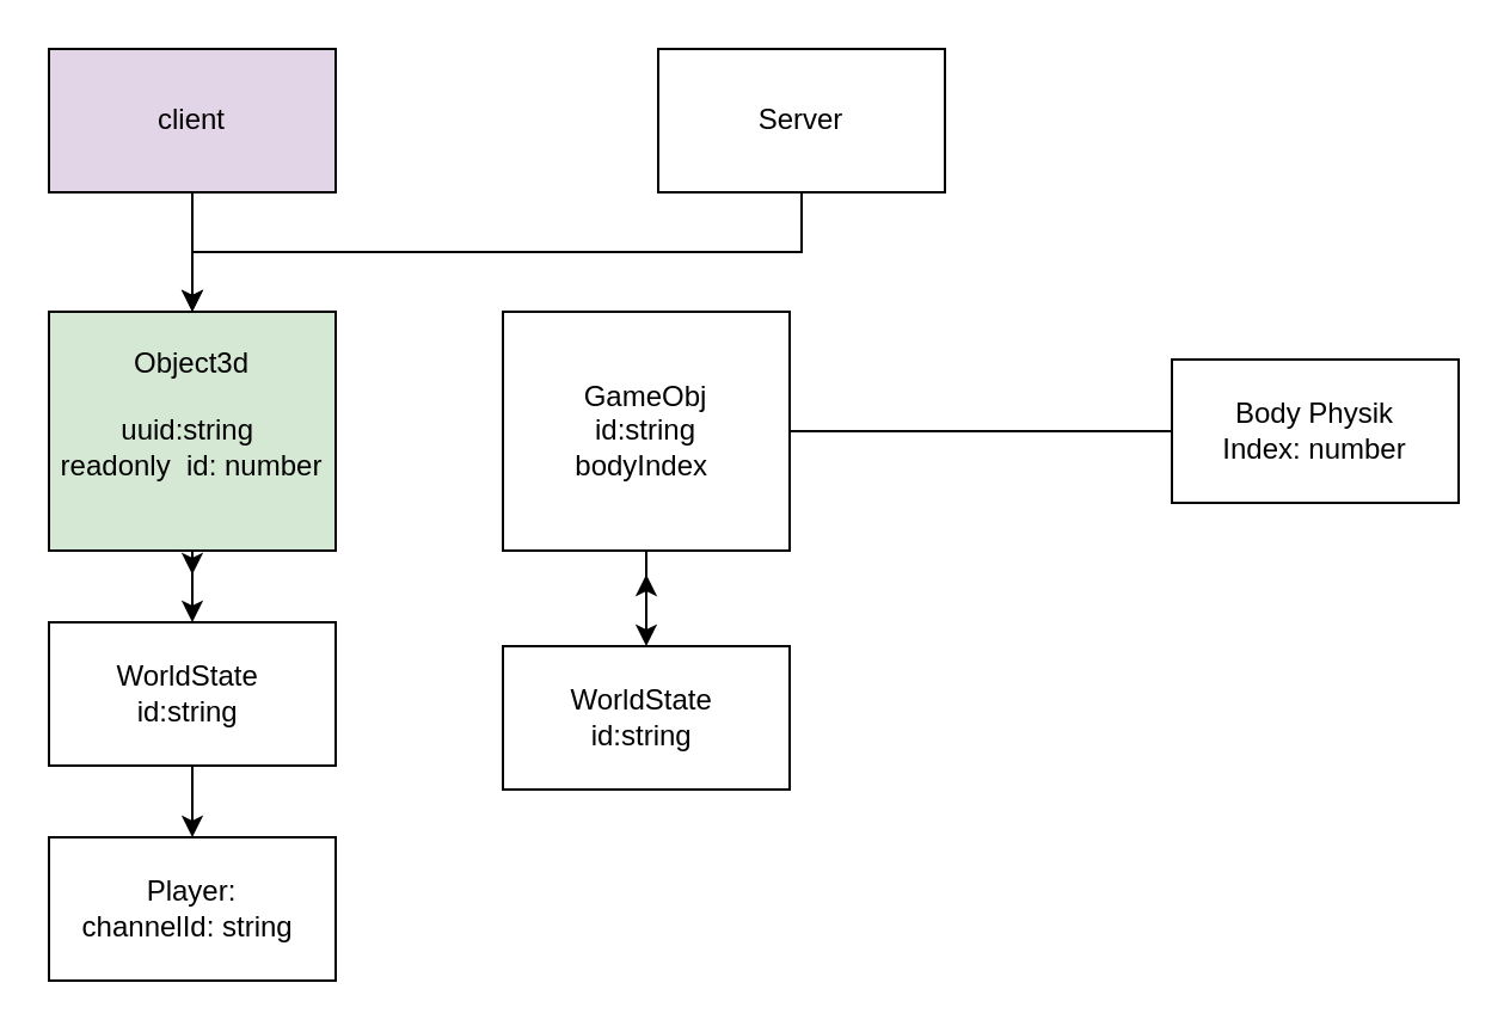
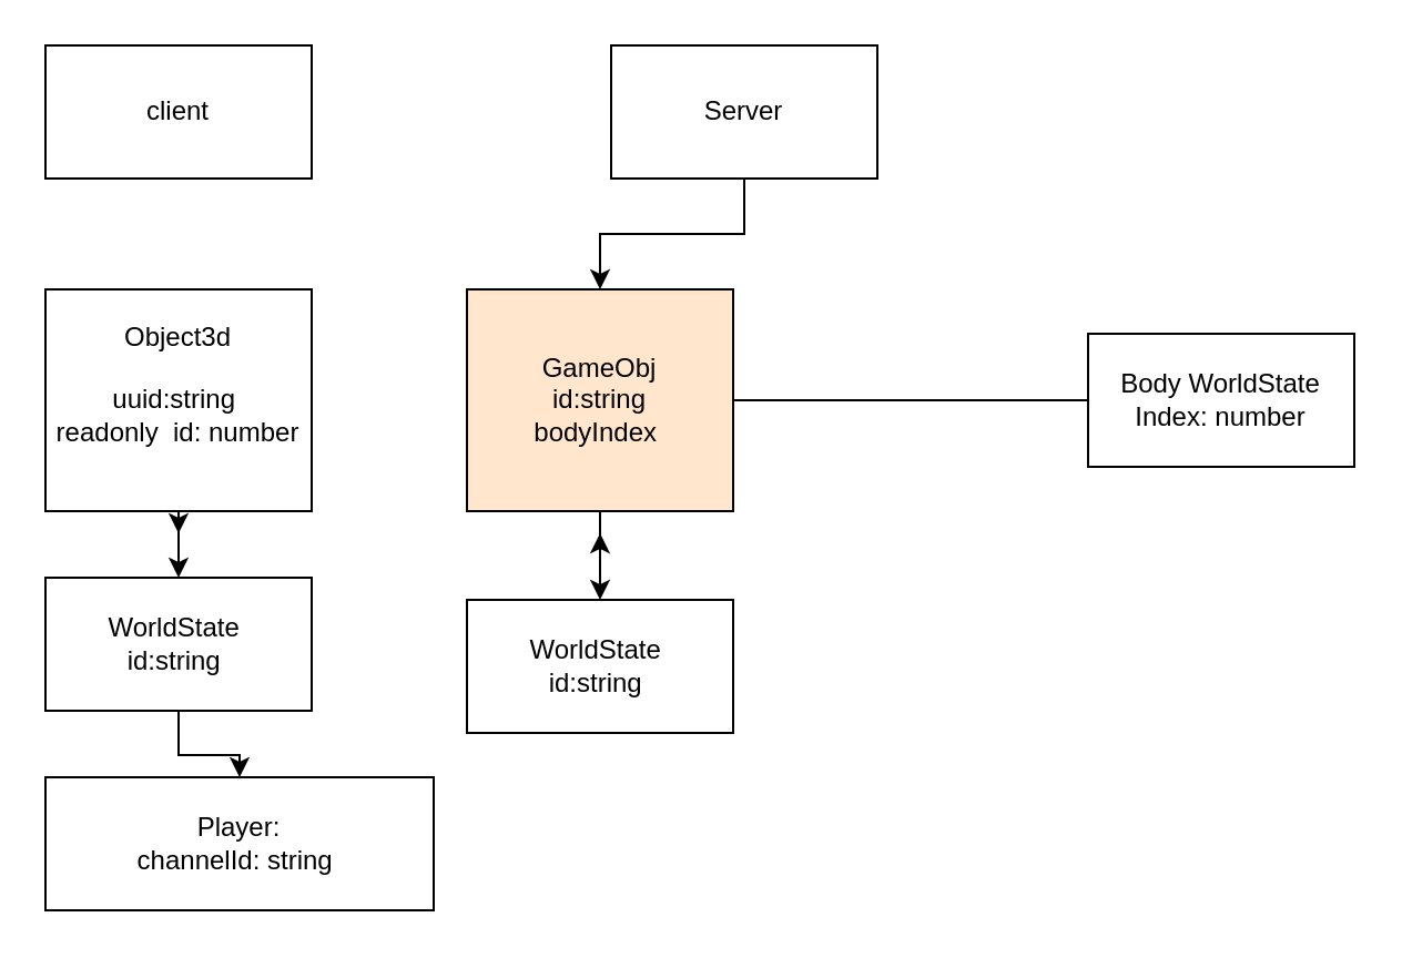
- <mxCell id="3" value="client" style="rounded=0;whiteSpace=wrap;html=1;fillColor=#e1d5e7;" vertex="1" parent="1"><mxGeometry x="20" y="20" width="120" height="60" as="geometry" /></mxCell>
+ <mxCell id="3" value="client" style="rounded=0;whiteSpace=wrap;html=1;" vertex="1" parent="1"><mxGeometry x="20" y="20" width="120" height="60" as="geometry" /></mxCell>
- <mxCell id="2" style="edgeStyle=orthogonalEdgeStyle;rounded=0;orthogonalLoop=1;jettySize=auto;html=1;exitX=0.5;exitY=1;exitDx=0;exitDy=0;" edge="1" parent="1" source="3" target="6"><mxGeometry relative="1" as="geometry" /></mxCell>
- <mxCell id="8" style="edgeStyle=orthogonalEdgeStyle;rounded=0;orthogonalLoop=1;jettySize=auto;html=1;exitX=0.5;exitY=1;exitDx=0;exitDy=0;" edge="1" parent="1" source="9" target="6"><mxGeometry relative="1" as="geometry" /></mxCell>
+ <mxCell id="8" style="edgeStyle=orthogonalEdgeStyle;rounded=0;orthogonalLoop=1;jettySize=auto;html=1;exitX=0.5;exitY=1;exitDx=0;exitDy=0;entryX=0.5;entryY=0;entryDx=0;entryDy=0;" edge="1" parent="1" source="9" target="13"><mxGeometry relative="1" as="geometry" /></mxCell>
- <mxCell id="6" value="Object3d&lt;br&gt;&lt;br&gt;uuid:string&amp;nbsp;&lt;br style=&quot;border-color: var(--border-color);&quot;&gt;readonly&amp;nbsp; id: number &lt;div&gt;&lt;br&gt;&lt;/div&gt;" style="rounded=0;whiteSpace=wrap;html=1;fillColor=#d5e8d4;" vertex="1" parent="1"><mxGeometry x="20" y="130" width="120" height="100" as="geometry" /></mxCell>
+ <mxCell id="6" value="Object3d&lt;br&gt;&lt;br&gt;uuid:string&amp;nbsp;&lt;br style=&quot;border-color: var(--border-color);&quot;&gt;readonly&amp;nbsp; id: number &lt;div&gt;&lt;br&gt;&lt;/div&gt;" style="rounded=0;whiteSpace=wrap;html=1;" vertex="1" parent="1"><mxGeometry x="20" y="130" width="120" height="100" as="geometry" /></mxCell>
- <mxCell id="13" value="GameObj&lt;br&gt;id:string&lt;br&gt;bodyIndex&amp;nbsp;" style="rounded=0;whiteSpace=wrap;html=1;" vertex="1" parent="1"><mxGeometry x="210" y="130" width="120" height="100" as="geometry" /></mxCell>
+ <mxCell id="13" value="GameObj&lt;br&gt;id:string&lt;br&gt;bodyIndex&amp;nbsp;" style="rounded=0;whiteSpace=wrap;html=1;fillColor=#ffe6cc;" vertex="1" parent="1"><mxGeometry x="210" y="130" width="120" height="100" as="geometry" /></mxCell>
- <mxCell id="17" value="Body Physik&lt;br&gt;Index: number" style="rounded=0;whiteSpace=wrap;html=1;" vertex="1" parent="1"><mxGeometry x="490" y="150" width="120" height="60" as="geometry" /></mxCell>
+ <mxCell id="17" value="Body WorldState&lt;br&gt;Index: number" style="rounded=0;whiteSpace=wrap;html=1;" vertex="1" parent="1"><mxGeometry x="490" y="150" width="120" height="60" as="geometry" /></mxCell>
- <mxCell id="7" value="Player: &lt;br&gt;channelId: string&amp;nbsp;" style="rounded=0;whiteSpace=wrap;html=1;" vertex="1" parent="1"><mxGeometry x="20" y="350" width="120" height="60" as="geometry" /></mxCell>
+ <mxCell id="7" value="Player: &lt;br&gt;channelId: string&amp;nbsp;" style="rounded=0;whiteSpace=wrap;html=1;" vertex="1" parent="1"><mxGeometry x="20" y="350" width="175" height="60" as="geometry" /></mxCell>
